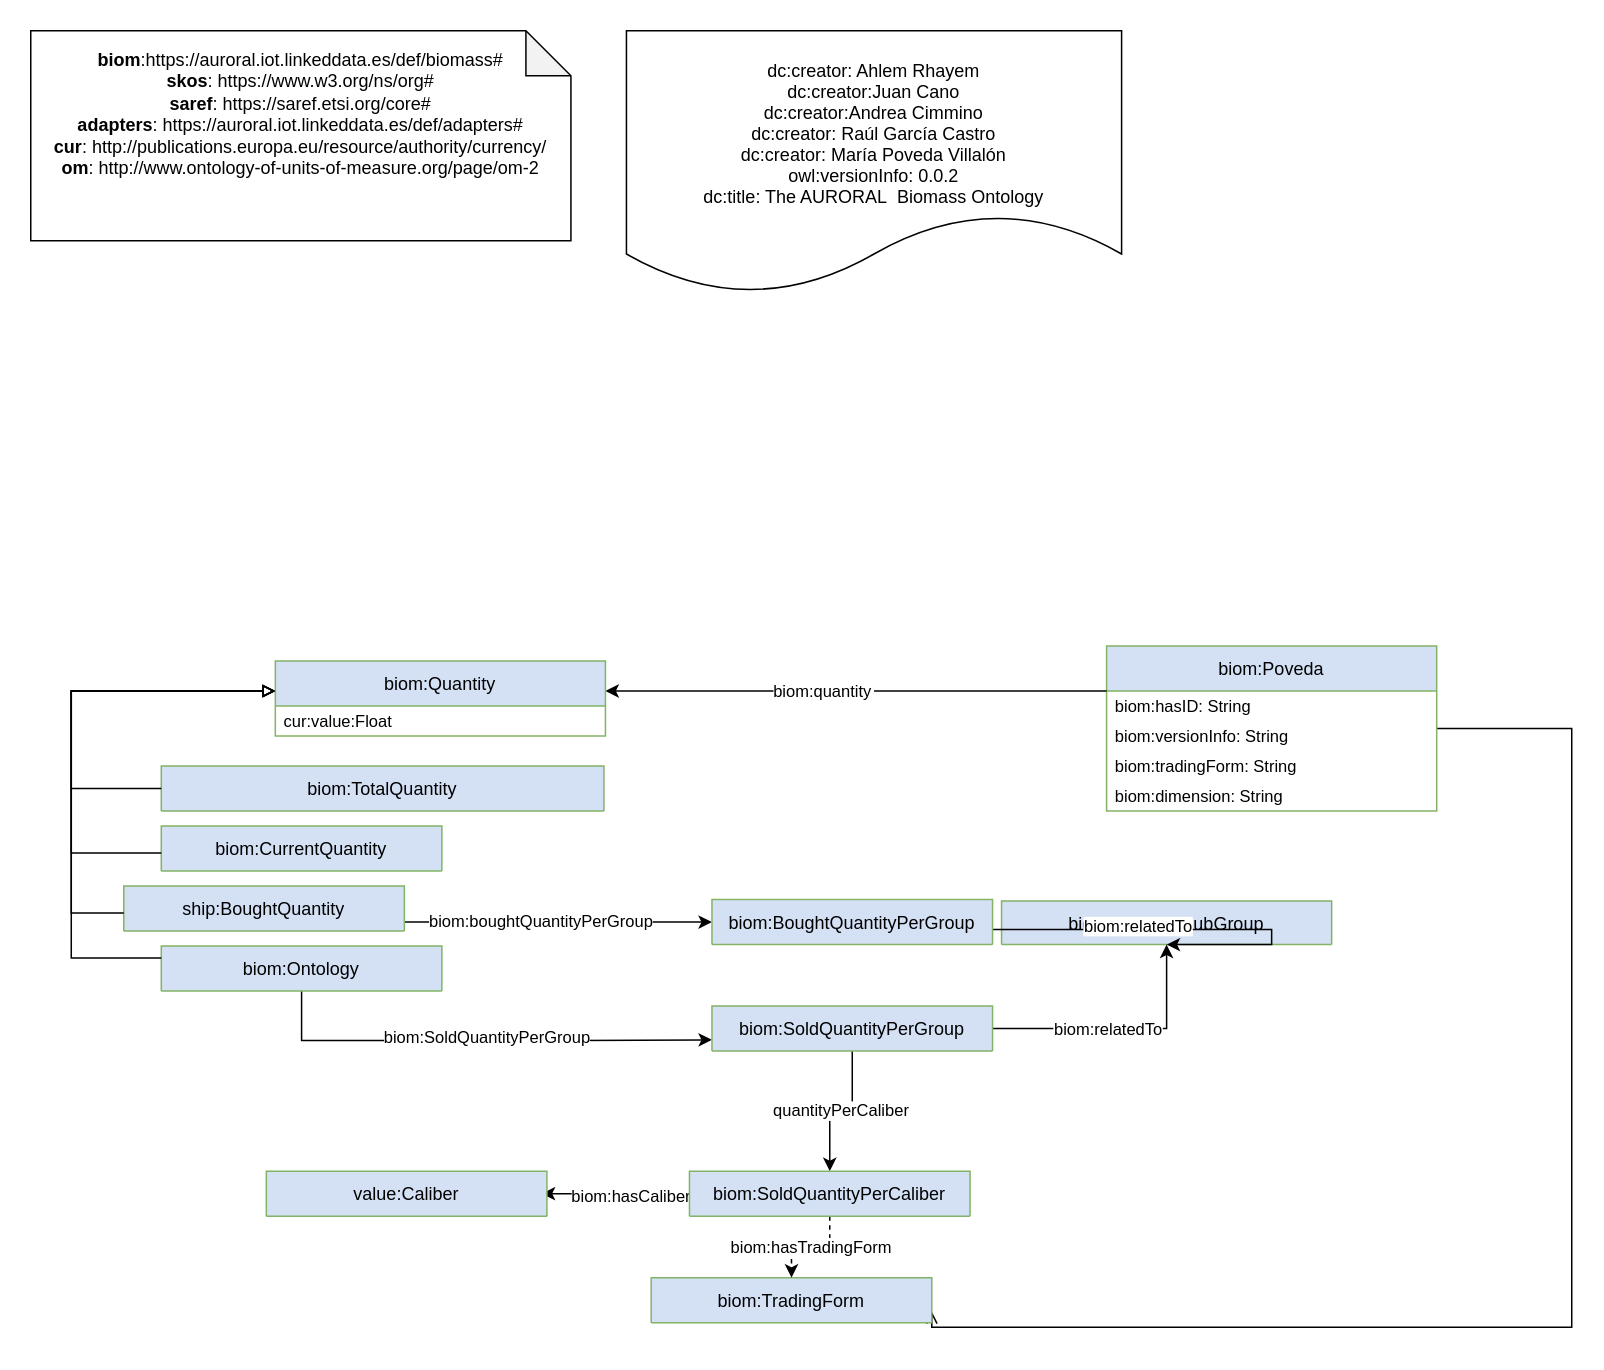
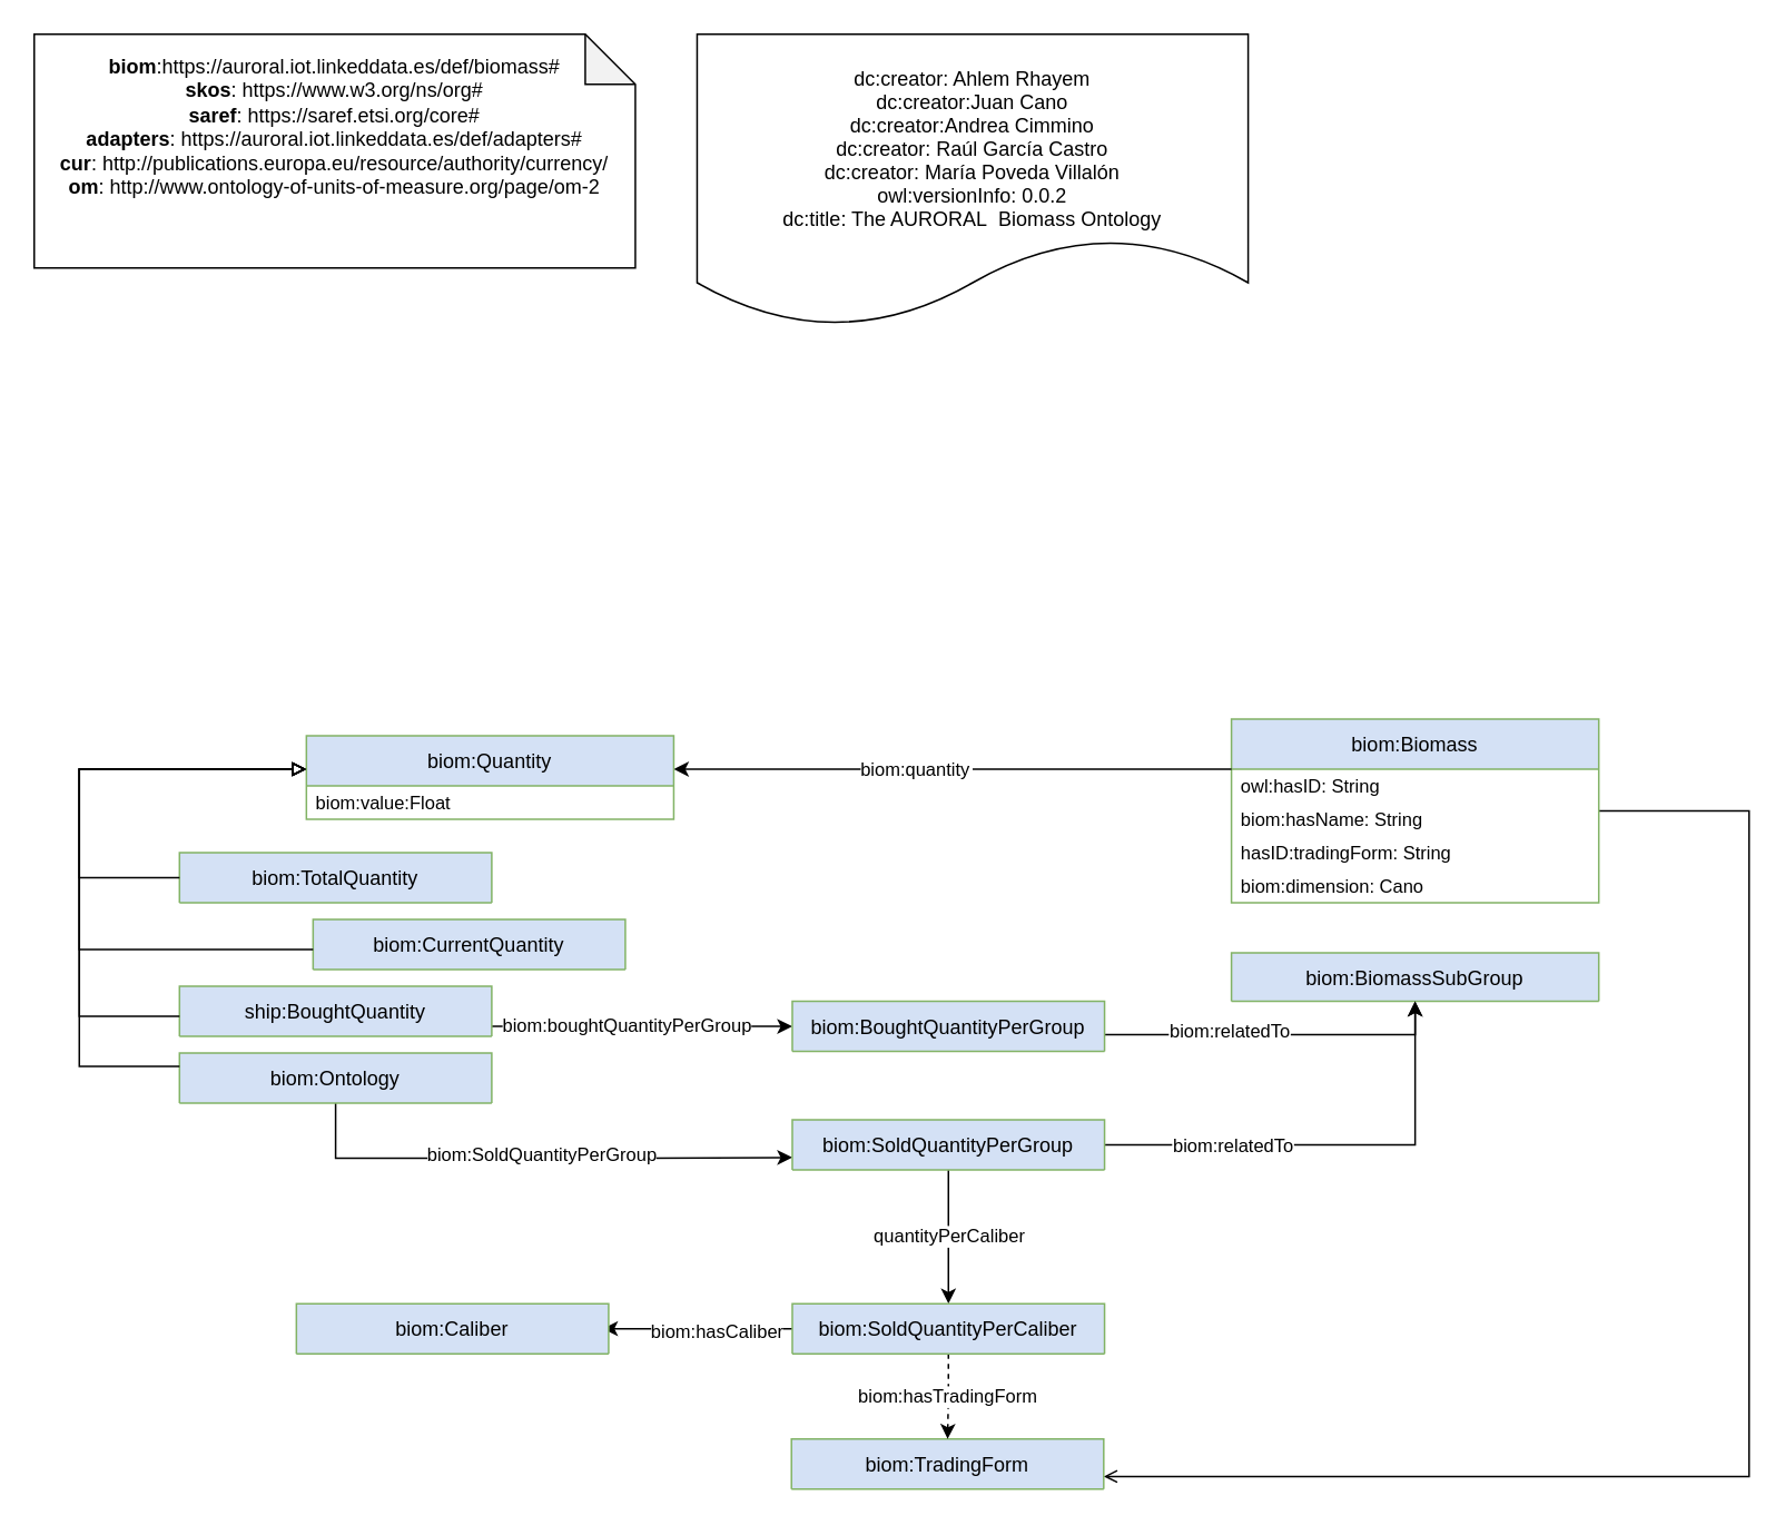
- <mxCell id="3" value="biom:Poveda" style="swimlane;fontStyle=0;childLayout=stackLayout;horizontal=1;startSize=30;horizontalStack=0;resizeParent=1;resizeParentMax=0;resizeLast=0;collapsible=1;marginBottom=0;fillColor=#D4E1F5;strokeColor=#82b366;" parent="1" vertex="1"><mxGeometry x="737" y="430" width="220" height="110" as="geometry"><mxRectangle x="536" y="365" width="80" height="30" as="alternateBounds" /></mxGeometry></mxCell>
+ <mxCell id="3" value="biom:Biomass" style="swimlane;fontStyle=0;childLayout=stackLayout;horizontal=1;startSize=30;horizontalStack=0;resizeParent=1;resizeParentMax=0;resizeLast=0;collapsible=1;marginBottom=0;fillColor=#D4E1F5;strokeColor=#82b366;" parent="1" vertex="1"><mxGeometry x="737" y="430" width="220" height="110" as="geometry"><mxRectangle x="536" y="365" width="80" height="30" as="alternateBounds" /></mxGeometry></mxCell>
- <mxCell id="4" value="biom:hasID: String" style="text;strokeColor=none;fillColor=none;align=left;verticalAlign=middle;spacingLeft=4;spacingRight=4;overflow=hidden;points=[[0,0.5],[1,0.5]];portConstraint=eastwest;rotatable=0;fontSize=11;" parent="3" vertex="1"><mxGeometry y="30" width="220" height="20" as="geometry" /></mxCell>
+ <mxCell id="4" value="owl:hasID: String" style="text;strokeColor=none;fillColor=none;align=left;verticalAlign=middle;spacingLeft=4;spacingRight=4;overflow=hidden;points=[[0,0.5],[1,0.5]];portConstraint=eastwest;rotatable=0;fontSize=11;" parent="3" vertex="1"><mxGeometry y="30" width="220" height="20" as="geometry" /></mxCell>
- <mxCell id="21" value="cur:value:Float" style="text;strokeColor=none;fillColor=none;align=left;verticalAlign=middle;spacingLeft=4;spacingRight=4;overflow=hidden;points=[[0,0.5],[1,0.5]];portConstraint=eastwest;rotatable=0;fontSize=11;" parent="20" vertex="1"><mxGeometry y="30" width="220" height="20" as="geometry" /></mxCell>
+ <mxCell id="21" value="biom:value:Float" style="text;strokeColor=none;fillColor=none;align=left;verticalAlign=middle;spacingLeft=4;spacingRight=4;overflow=hidden;points=[[0,0.5],[1,0.5]];portConstraint=eastwest;rotatable=0;fontSize=11;" parent="20" vertex="1"><mxGeometry y="30" width="220" height="20" as="geometry" /></mxCell>
- <mxCell id="5" value="biom:versionInfo: String" style="text;strokeColor=none;fillColor=none;align=left;verticalAlign=middle;spacingLeft=4;spacingRight=4;overflow=hidden;points=[[0,0.5],[1,0.5]];portConstraint=eastwest;rotatable=0;fontSize=11;" parent="3" vertex="1"><mxGeometry y="50" width="220" height="20" as="geometry" /></mxCell>
+ <mxCell id="5" value="biom:hasName: String" style="text;strokeColor=none;fillColor=none;align=left;verticalAlign=middle;spacingLeft=4;spacingRight=4;overflow=hidden;points=[[0,0.5],[1,0.5]];portConstraint=eastwest;rotatable=0;fontSize=11;" parent="3" vertex="1"><mxGeometry y="50" width="220" height="20" as="geometry" /></mxCell>
- <mxCell id="6" value="biom:tradingForm: String" style="text;strokeColor=none;fillColor=none;align=left;verticalAlign=middle;spacingLeft=4;spacingRight=4;overflow=hidden;points=[[0,0.5],[1,0.5]];portConstraint=eastwest;rotatable=0;fontSize=11;" parent="3" vertex="1"><mxGeometry y="70" width="220" height="20" as="geometry" /></mxCell>
+ <mxCell id="6" value="hasID:tradingForm: String" style="text;strokeColor=none;fillColor=none;align=left;verticalAlign=middle;spacingLeft=4;spacingRight=4;overflow=hidden;points=[[0,0.5],[1,0.5]];portConstraint=eastwest;rotatable=0;fontSize=11;" parent="3" vertex="1"><mxGeometry y="70" width="220" height="20" as="geometry" /></mxCell>
- <mxCell id="14" value="biom:TotalQuantity" style="swimlane;fontStyle=0;childLayout=stackLayout;horizontal=1;startSize=30;horizontalStack=0;resizeParent=1;resizeParentMax=0;resizeLast=0;collapsible=1;marginBottom=0;fillColor=#D4E1F5;strokeColor=#82b366;" parent="1" vertex="1"><mxGeometry x="107" y="510" width="295" height="30" as="geometry"><mxRectangle x="536" y="365" width="80" height="30" as="alternateBounds" /></mxGeometry></mxCell>
+ <mxCell id="14" value="biom:TotalQuantity" style="swimlane;fontStyle=0;childLayout=stackLayout;horizontal=1;startSize=30;horizontalStack=0;resizeParent=1;resizeParentMax=0;resizeLast=0;collapsible=1;marginBottom=0;fillColor=#D4E1F5;strokeColor=#82b366;" parent="1" vertex="1"><mxGeometry x="107" y="510" width="187" height="30" as="geometry"><mxRectangle x="536" y="365" width="80" height="30" as="alternateBounds" /></mxGeometry></mxCell>
- <mxCell id="7" value="biom:dimension: String" style="text;strokeColor=none;fillColor=none;align=left;verticalAlign=middle;spacingLeft=4;spacingRight=4;overflow=hidden;points=[[0,0.5],[1,0.5]];portConstraint=eastwest;rotatable=0;fontSize=11;" parent="3" vertex="1"><mxGeometry y="90" width="220" height="20" as="geometry" /></mxCell>
+ <mxCell id="7" value="biom:dimension: Cano" style="text;strokeColor=none;fillColor=none;align=left;verticalAlign=middle;spacingLeft=4;spacingRight=4;overflow=hidden;points=[[0,0.5],[1,0.5]];portConstraint=eastwest;rotatable=0;fontSize=11;" parent="3" vertex="1"><mxGeometry y="90" width="220" height="20" as="geometry" /></mxCell>
- <mxCell id="15" value="biom:CurrentQuantity" style="swimlane;fontStyle=0;childLayout=stackLayout;horizontal=1;startSize=30;horizontalStack=0;resizeParent=1;resizeParentMax=0;resizeLast=0;collapsible=1;marginBottom=0;fillColor=#D4E1F5;strokeColor=#82b366;" parent="1" vertex="1"><mxGeometry x="107" y="550" width="187" height="30" as="geometry"><mxRectangle x="536" y="365" width="80" height="30" as="alternateBounds" /></mxGeometry></mxCell>
+ <mxCell id="15" value="biom:CurrentQuantity" style="swimlane;fontStyle=0;childLayout=stackLayout;horizontal=1;startSize=30;horizontalStack=0;resizeParent=1;resizeParentMax=0;resizeLast=0;collapsible=1;marginBottom=0;fillColor=#D4E1F5;strokeColor=#82b366;" parent="1" vertex="1"><mxGeometry x="187" y="550" width="187" height="30" as="geometry"><mxRectangle x="536" y="365" width="80" height="30" as="alternateBounds" /></mxGeometry></mxCell>
- <mxCell id="13" value="ship:BoughtQuantity" style="swimlane;fontStyle=0;childLayout=stackLayout;horizontal=1;startSize=30;horizontalStack=0;resizeParent=1;resizeParentMax=0;resizeLast=0;collapsible=1;marginBottom=0;fillColor=#D4E1F5;strokeColor=#82b366;" parent="1" vertex="1"><mxGeometry x="82" y="590" width="187" height="30" as="geometry"><mxRectangle x="536" y="365" width="80" height="30" as="alternateBounds" /></mxGeometry></mxCell>
+ <mxCell id="13" value="ship:BoughtQuantity" style="swimlane;fontStyle=0;childLayout=stackLayout;horizontal=1;startSize=30;horizontalStack=0;resizeParent=1;resizeParentMax=0;resizeLast=0;collapsible=1;marginBottom=0;fillColor=#D4E1F5;strokeColor=#82b366;" parent="1" vertex="1"><mxGeometry x="107" y="590" width="187" height="30" as="geometry"><mxRectangle x="536" y="365" width="80" height="30" as="alternateBounds" /></mxGeometry></mxCell>
- <mxCell id="8" value="biom:BiomassSubGroup" style="swimlane;fontStyle=0;childLayout=stackLayout;horizontal=1;startSize=30;horizontalStack=0;resizeParent=1;resizeParentMax=0;resizeLast=0;collapsible=1;marginBottom=0;fillColor=#D4E1F5;strokeColor=#82b366;" parent="1" vertex="1"><mxGeometry x="667" y="600" width="220" height="29" as="geometry"><mxRectangle x="536" y="365" width="80" height="30" as="alternateBounds" /></mxGeometry></mxCell>
+ <mxCell id="8" value="biom:BiomassSubGroup" style="swimlane;fontStyle=0;childLayout=stackLayout;horizontal=1;startSize=30;horizontalStack=0;resizeParent=1;resizeParentMax=0;resizeLast=0;collapsible=1;marginBottom=0;fillColor=#D4E1F5;strokeColor=#82b366;" parent="1" vertex="1"><mxGeometry x="737" y="570" width="220" height="29" as="geometry"><mxRectangle x="536" y="365" width="80" height="30" as="alternateBounds" /></mxGeometry></mxCell>
- <mxCell id="37" value="biom:SoldQuantityPerCaliber" style="swimlane;fontStyle=0;childLayout=stackLayout;horizontal=1;startSize=30;horizontalStack=0;resizeParent=1;resizeParentMax=0;resizeLast=0;collapsible=1;marginBottom=0;fillColor=#D4E1F5;strokeColor=#82b366;" vertex="1" parent="1"><mxGeometry x="459" y="780" width="187" height="30" as="geometry"><mxRectangle x="536" y="365" width="80" height="30" as="alternateBounds" /></mxGeometry></mxCell>
+ <mxCell id="37" value="biom:SoldQuantityPerCaliber" style="swimlane;fontStyle=0;childLayout=stackLayout;horizontal=1;startSize=30;horizontalStack=0;resizeParent=1;resizeParentMax=0;resizeLast=0;collapsible=1;marginBottom=0;fillColor=#D4E1F5;strokeColor=#82b366;" vertex="1" parent="1"><mxGeometry x="474" y="780" width="187" height="30" as="geometry"><mxRectangle x="536" y="365" width="80" height="30" as="alternateBounds" /></mxGeometry></mxCell>
- <mxCell id="38" value="value:Caliber" style="swimlane;fontStyle=0;childLayout=stackLayout;horizontal=1;startSize=30;horizontalStack=0;resizeParent=1;resizeParentMax=0;resizeLast=0;collapsible=1;marginBottom=0;fillColor=#D4E1F5;strokeColor=#82b366;" vertex="1" parent="1"><mxGeometry x="177" y="780" width="187" height="30" as="geometry"><mxRectangle x="536" y="365" width="80" height="30" as="alternateBounds" /></mxGeometry></mxCell>
+ <mxCell id="38" value="biom:Caliber" style="swimlane;fontStyle=0;childLayout=stackLayout;horizontal=1;startSize=30;horizontalStack=0;resizeParent=1;resizeParentMax=0;resizeLast=0;collapsible=1;marginBottom=0;fillColor=#D4E1F5;strokeColor=#82b366;" vertex="1" parent="1"><mxGeometry x="177" y="780" width="187" height="30" as="geometry"><mxRectangle x="536" y="365" width="80" height="30" as="alternateBounds" /></mxGeometry></mxCell>
- <mxCell id="33" value="biom:TradingForm" style="swimlane;fontStyle=0;childLayout=stackLayout;horizontal=1;startSize=30;horizontalStack=0;resizeParent=1;resizeParentMax=0;resizeLast=0;collapsible=1;marginBottom=0;fillColor=#D4E1F5;strokeColor=#82b366;" vertex="1" parent="1"><mxGeometry x="433.5" y="851" width="187" height="30" as="geometry"><mxRectangle x="536" y="365" width="80" height="30" as="alternateBounds" /></mxGeometry></mxCell>
+ <mxCell id="33" value="biom:TradingForm" style="swimlane;fontStyle=0;childLayout=stackLayout;horizontal=1;startSize=30;horizontalStack=0;resizeParent=1;resizeParentMax=0;resizeLast=0;collapsible=1;marginBottom=0;fillColor=#D4E1F5;strokeColor=#82b366;" vertex="1" parent="1"><mxGeometry x="473.5" y="861" width="187" height="30" as="geometry"><mxRectangle x="536" y="365" width="80" height="30" as="alternateBounds" /></mxGeometry></mxCell>
